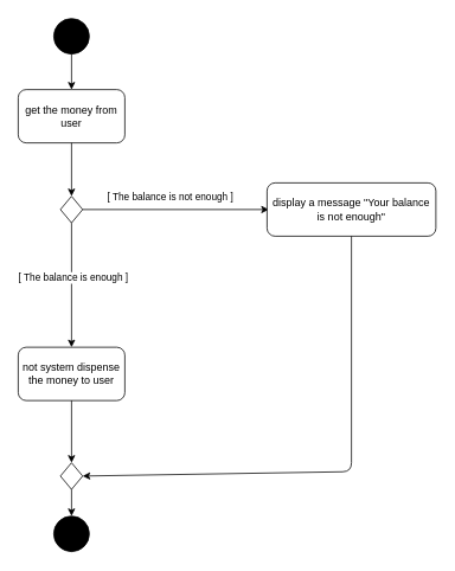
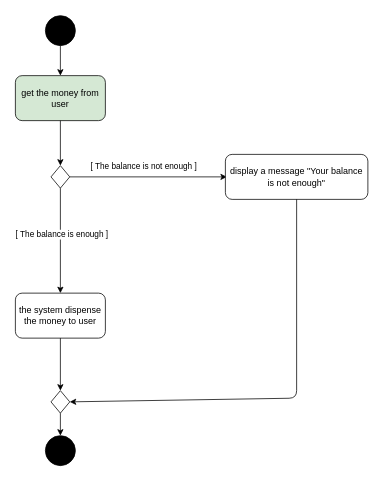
- <mxCell id="4" value="get the money from user" style="rounded=1;whiteSpace=wrap;html=1;" vertex="1" parent="1"><mxGeometry x="20" y="100" width="120" height="60" as="geometry" /></mxCell>
+ <mxCell id="4" value="get the money from user" style="rounded=1;whiteSpace=wrap;html=1;fillColor=#d5e8d4;" vertex="1" parent="1"><mxGeometry x="20" y="100" width="120" height="60" as="geometry" /></mxCell>
- <mxCell id="12" value="not system dispense the money to user" style="rounded=1;whiteSpace=wrap;html=1;" vertex="1" parent="1"><mxGeometry x="20" y="390" width="120" height="60" as="geometry" /></mxCell>
+ <mxCell id="12" value="the system dispense the money to user" style="rounded=1;whiteSpace=wrap;html=1;" vertex="1" parent="1"><mxGeometry x="20" y="390" width="120" height="60" as="geometry" /></mxCell>
